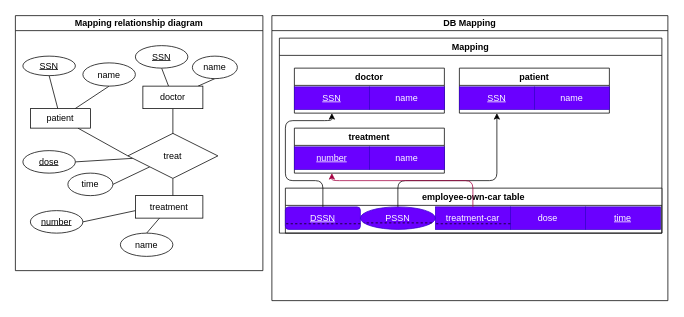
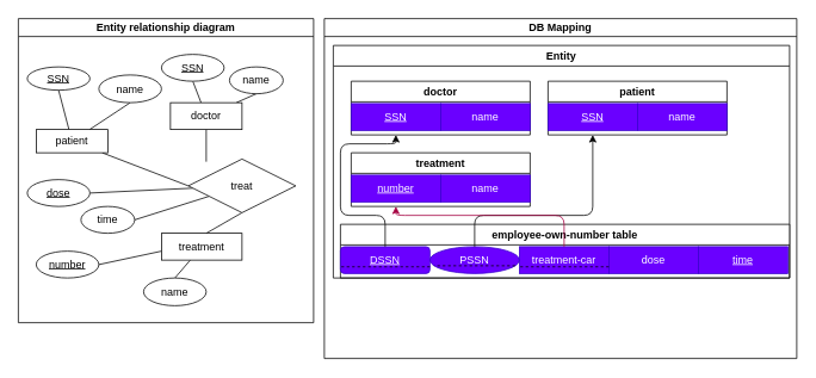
- <mxCell id="2" value="Mapping relationship diagram" style="swimlane;whiteSpace=wrap;html=1;startSize=20;" parent="1" vertex="1"><mxGeometry x="20" y="20" width="330" height="340" as="geometry" /></mxCell>
+ <mxCell id="2" value="Entity relationship diagram" style="swimlane;whiteSpace=wrap;html=1;startSize=20;" parent="1" vertex="1"><mxGeometry x="20" y="20" width="330" height="340" as="geometry" /></mxCell>
- <mxCell id="33" value="Mapping" style="swimlane;whiteSpace=wrap;html=1;" parent="28" vertex="1"><mxGeometry x="10" y="30" width="510" height="260" as="geometry" /></mxCell>
+ <mxCell id="33" value="Entity" style="swimlane;whiteSpace=wrap;html=1;" parent="28" vertex="1"><mxGeometry x="10" y="30" width="510" height="260" as="geometry" /></mxCell>
- <mxCell id="18" value="treat" style="shape=rhombus;perimeter=rhombusPerimeter;whiteSpace=wrap;html=1;align=center;" parent="2" vertex="1"><mxGeometry x="150" y="157" width="120" height="60" as="geometry" /></mxCell>
+ <mxCell id="18" value="treat" style="shape=rhombus;perimeter=rhombusPerimeter;whiteSpace=wrap;html=1;align=center;" parent="2" vertex="1"><mxGeometry x="190" y="157" width="120" height="60" as="geometry" /></mxCell>
- <mxCell id="40" value="employee-own-car table" style="swimlane;whiteSpace=wrap;html=1;" parent="33" vertex="1"><mxGeometry x="8" y="200" width="502" height="60" as="geometry" /></mxCell>
+ <mxCell id="40" value="employee-own-number table" style="swimlane;whiteSpace=wrap;html=1;" parent="33" vertex="1"><mxGeometry x="8" y="200" width="502" height="60" as="geometry" /></mxCell>
